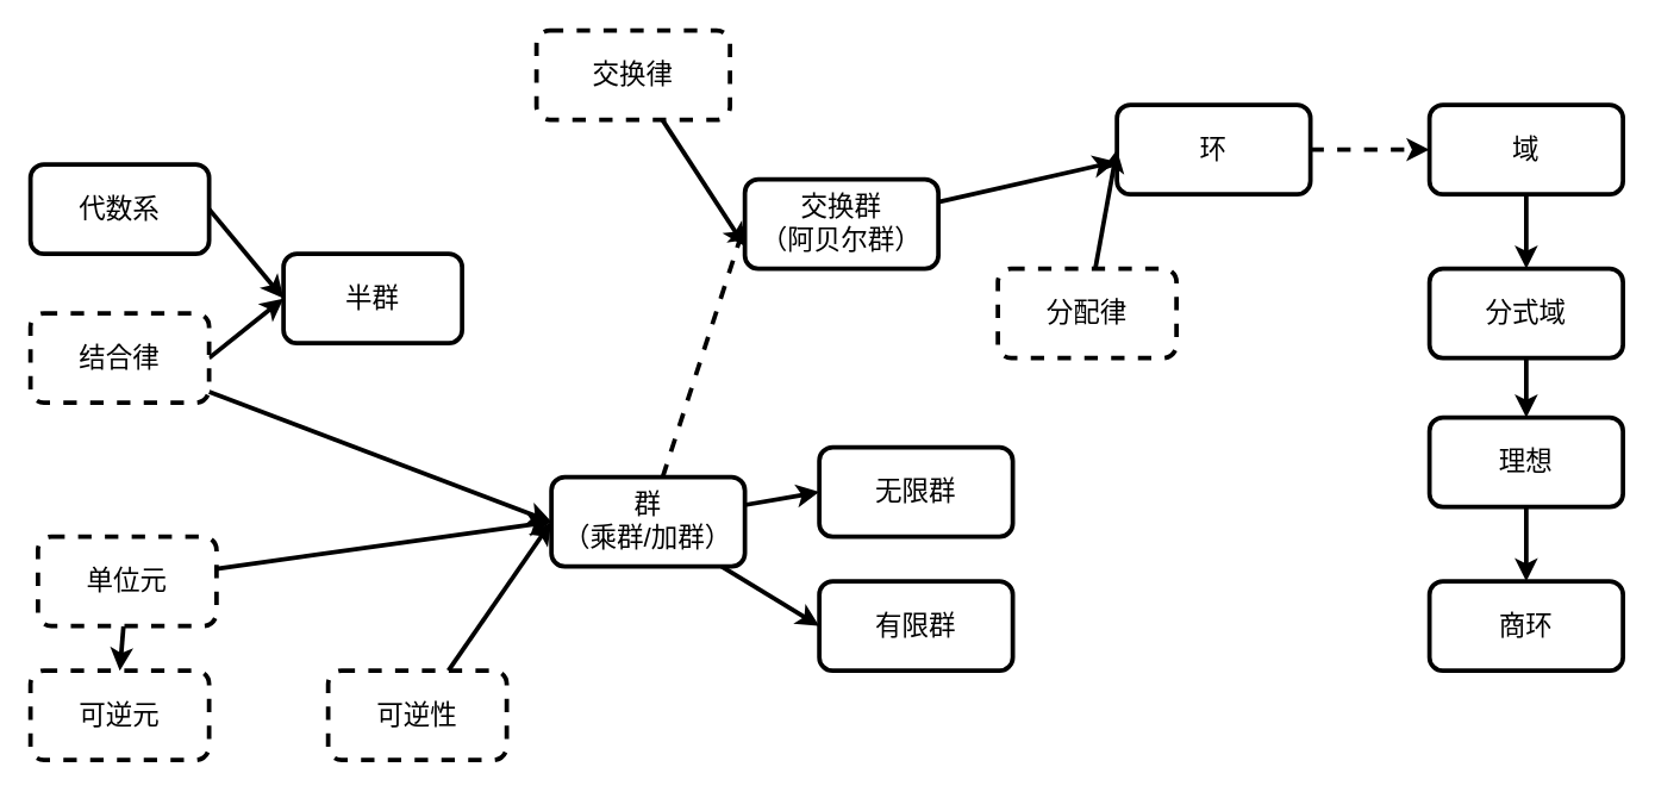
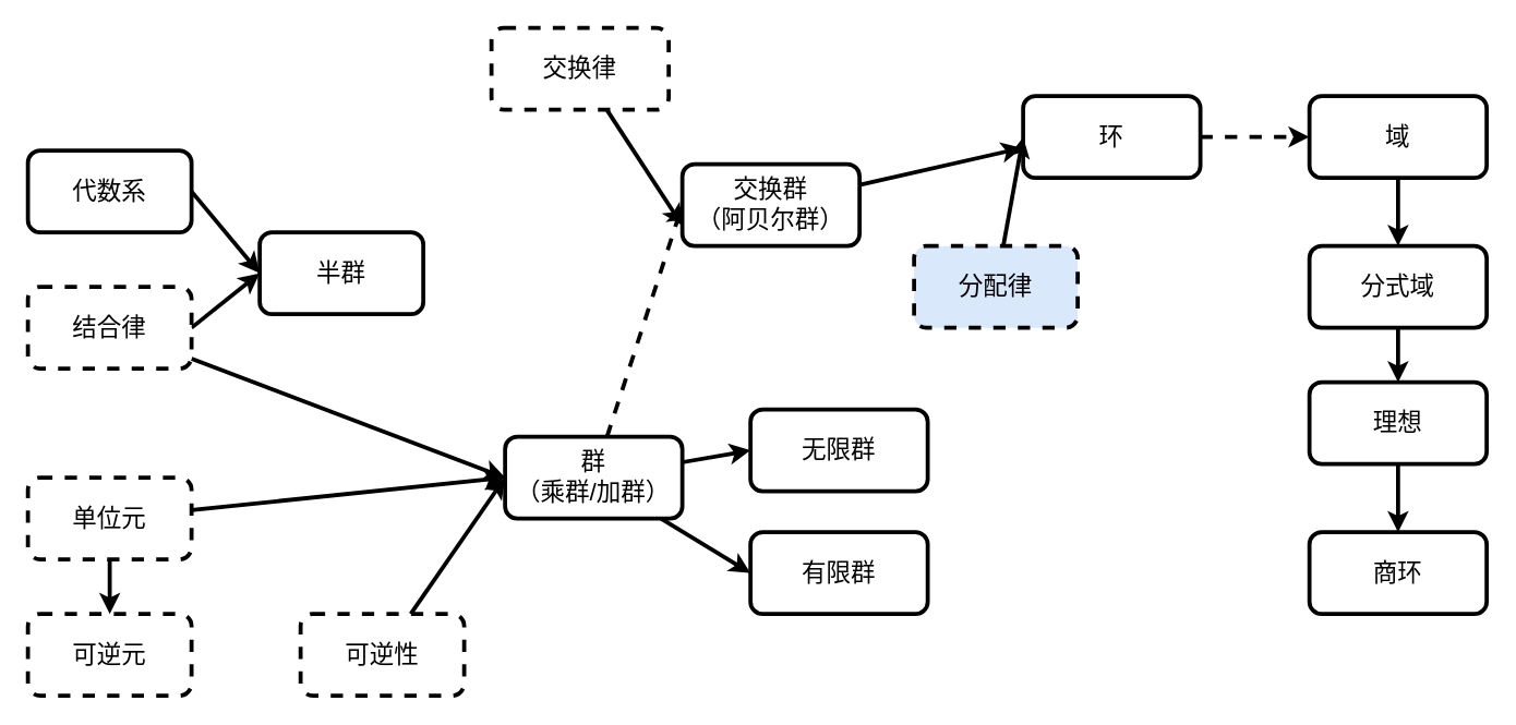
- <mxCell id="27" value="&lt;font style=&quot;font-size: 18px&quot;&gt;分配律&lt;/font&gt;" style="rounded=1;whiteSpace=wrap;html=1;strokeWidth=3;comic=0;shadow=0;dashed=1;" vertex="1" parent="1"><mxGeometry x="670" y="180" width="120" height="60" as="geometry" /></mxCell>
+ <mxCell id="27" value="&lt;font style=&quot;font-size: 18px&quot;&gt;分配律&lt;/font&gt;" style="rounded=1;whiteSpace=wrap;html=1;strokeWidth=3;comic=0;shadow=0;dashed=1;fillColor=#dae8fc;" vertex="1" parent="1"><mxGeometry x="670" y="180" width="120" height="60" as="geometry" /></mxCell>
- <mxCell id="10" value="&lt;font style=&quot;font-size: 18px&quot;&gt;单位元&lt;/font&gt;" style="rounded=1;whiteSpace=wrap;html=1;strokeWidth=3;dashed=1;" vertex="1" parent="1"><mxGeometry x="25" y="360" width="120" height="60" as="geometry" /></mxCell>
+ <mxCell id="10" value="&lt;font style=&quot;font-size: 18px&quot;&gt;单位元&lt;/font&gt;" style="rounded=1;whiteSpace=wrap;html=1;strokeWidth=3;dashed=1;" vertex="1" parent="1"><mxGeometry x="20" y="350" width="120" height="60" as="geometry" /></mxCell>
